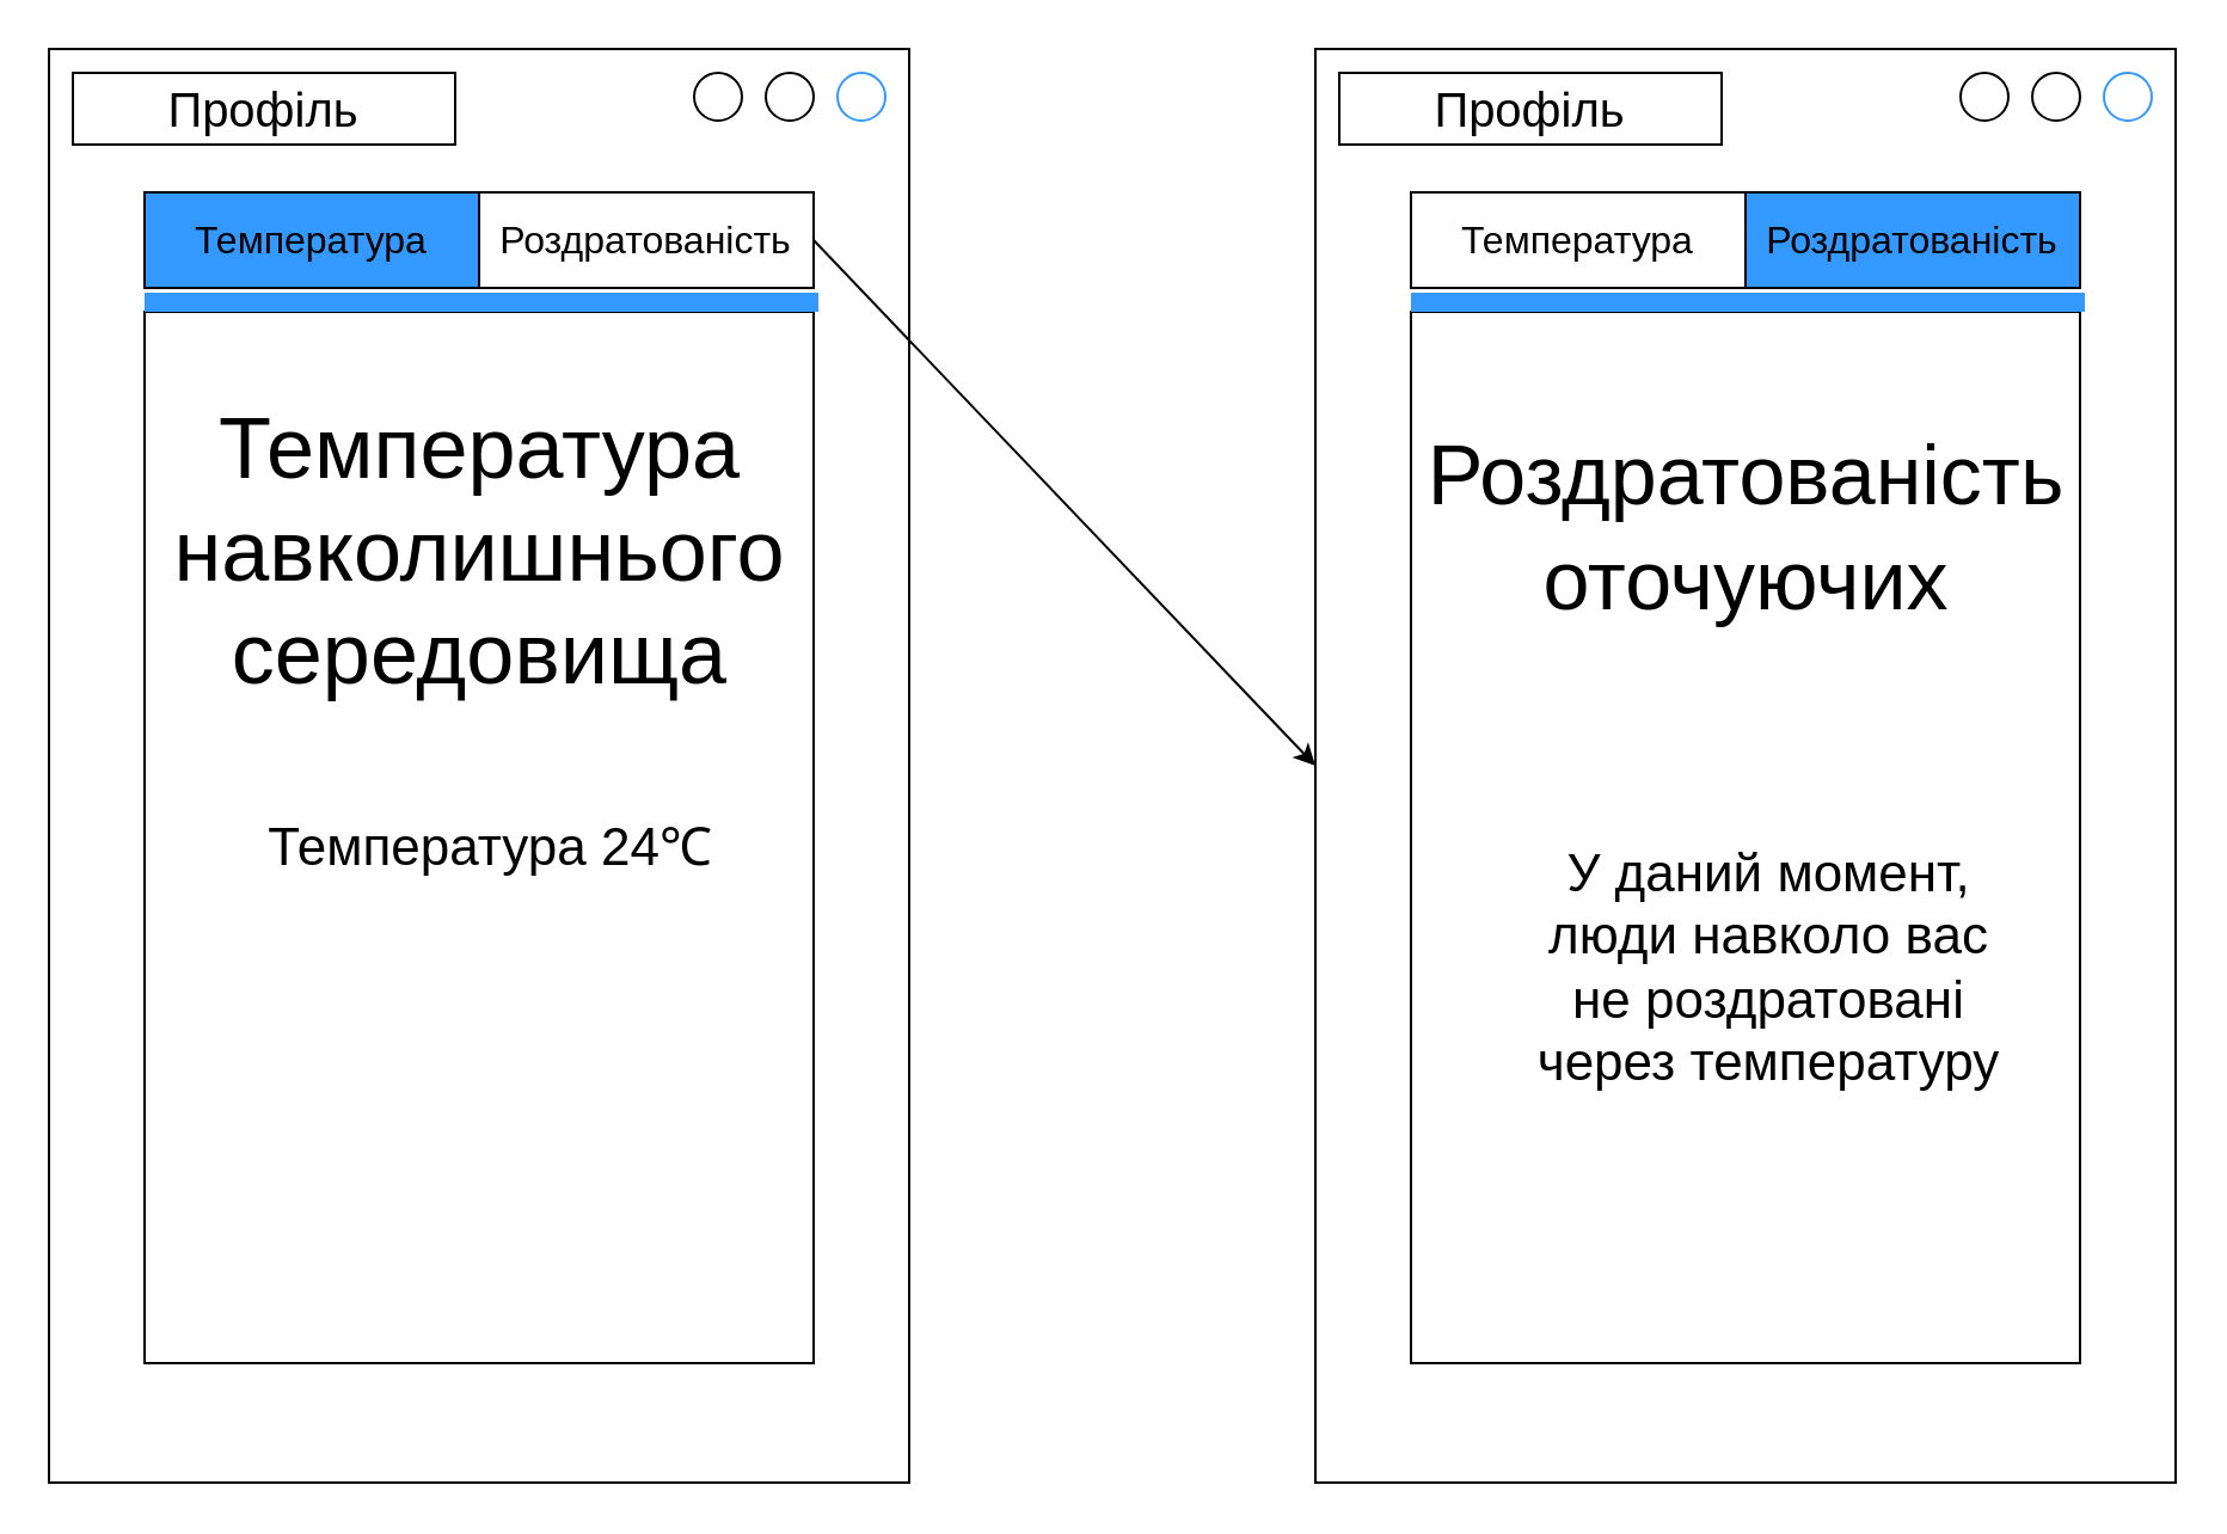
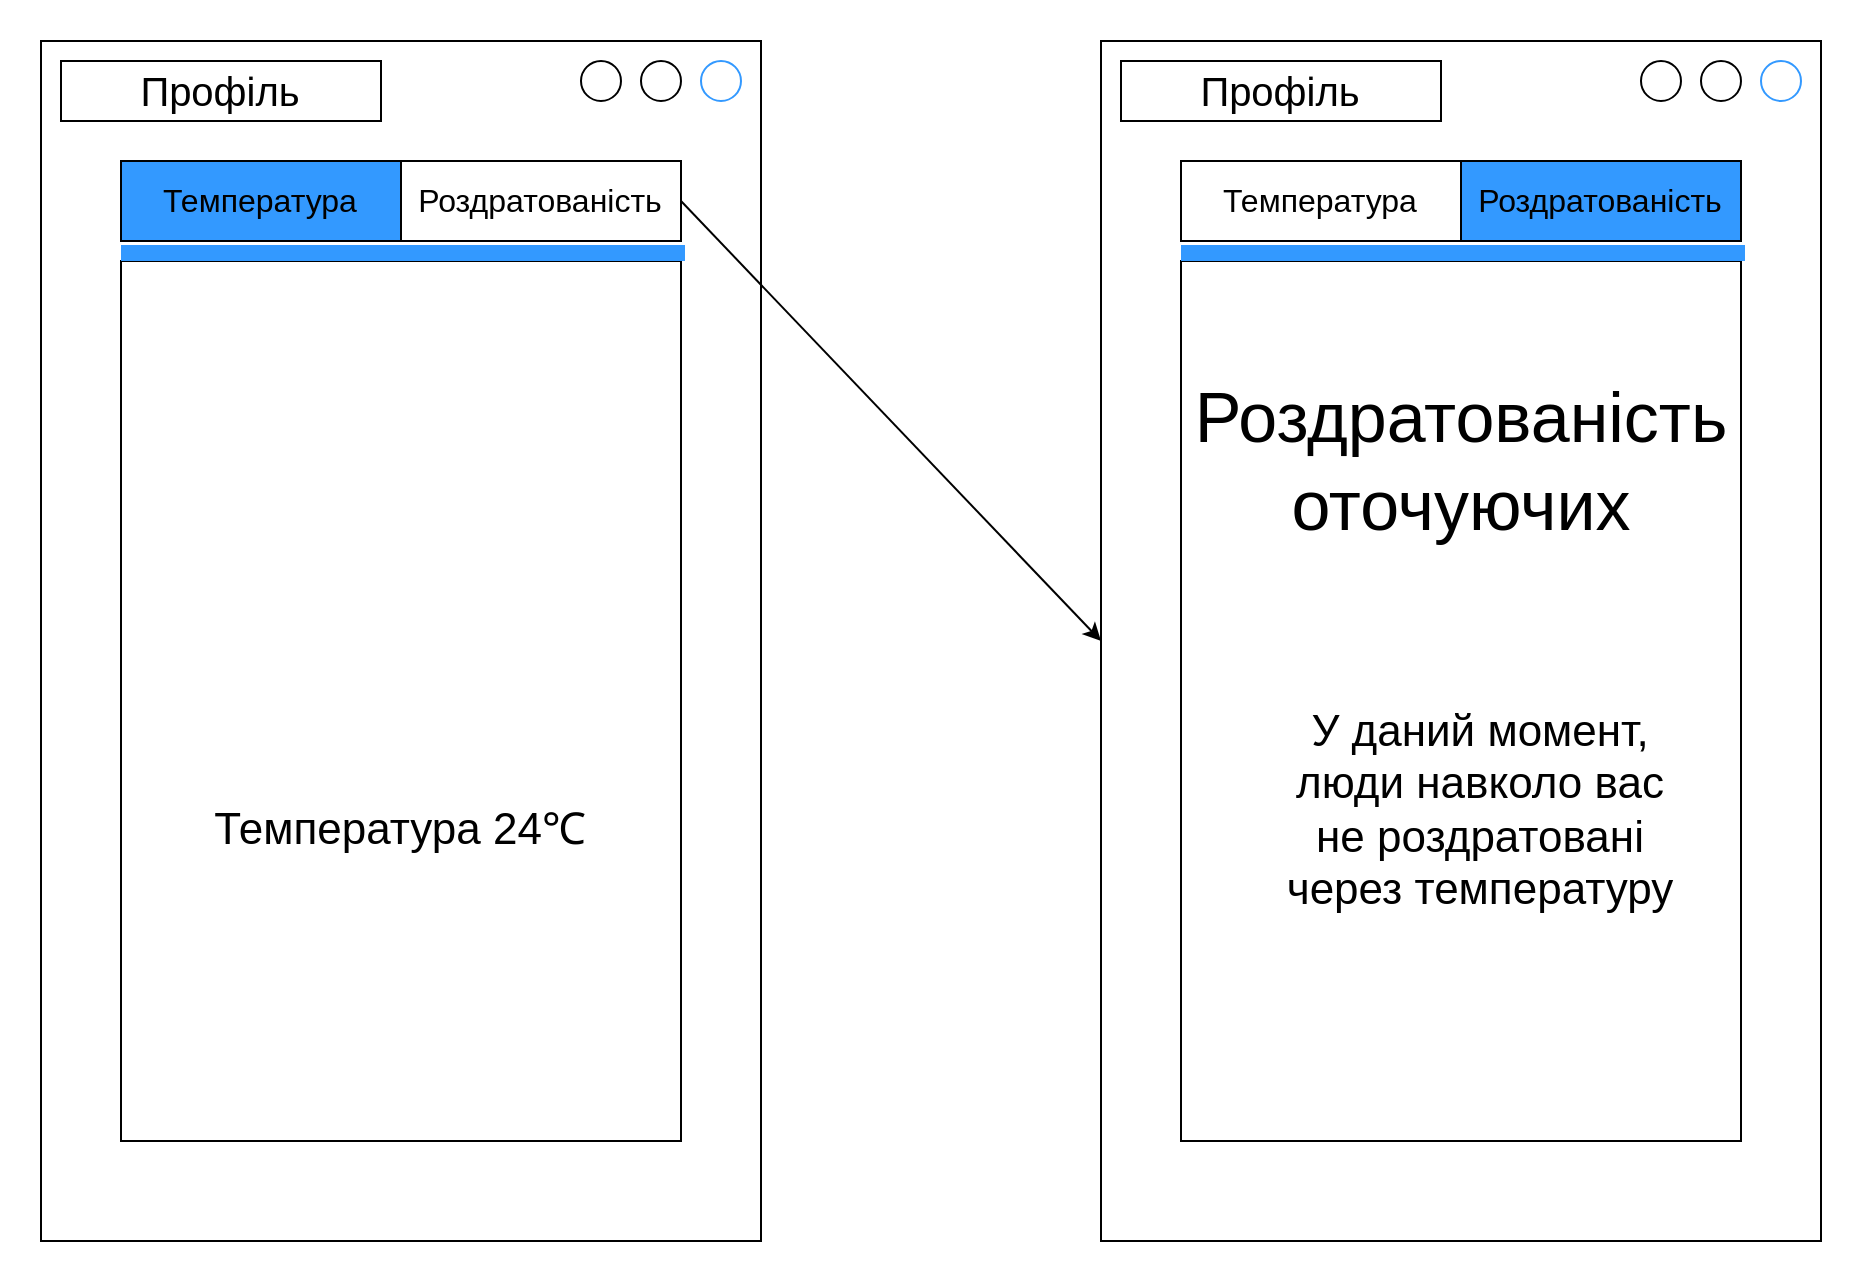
- <mxCell id="4" value="&lt;font style=&quot;font-size: 35px;&quot;&gt;Роздратованість оточуючих&lt;/font&gt;" style="text;html=1;strokeColor=none;fillColor=none;align=center;verticalAlign=middle;whiteSpace=wrap;rounded=0;fontSize=36;" vertex="1" parent="1"><mxGeometry x="597.5" y="140" width="265" height="160" as="geometry" /></mxCell>
+ <mxCell id="4" value="&lt;font style=&quot;font-size: 35px;&quot;&gt;Роздратованість оточуючих&lt;/font&gt;" style="text;html=1;strokeColor=none;fillColor=none;align=center;verticalAlign=middle;whiteSpace=wrap;rounded=0;fontSize=36;" vertex="1" parent="1"><mxGeometry x="597.5" y="150" width="265" height="160" as="geometry" /></mxCell>
- <mxCell id="15" value="Температура навколишнього середовища" style="text;html=1;strokeColor=none;fillColor=none;align=center;verticalAlign=middle;whiteSpace=wrap;rounded=0;fontSize=36;" vertex="1" parent="1"><mxGeometry x="67.5" y="150" width="265" height="160" as="geometry" /></mxCell>
- <mxCell id="16" value="&lt;font style=&quot;font-size: 22px;&quot;&gt;Температура 24&lt;/font&gt;&lt;font style=&quot;font-size: 22px;&quot;&gt;℃&lt;/font&gt;" style="text;html=1;strokeColor=none;fillColor=none;align=center;verticalAlign=middle;whiteSpace=wrap;rounded=0;" vertex="1" parent="1"><mxGeometry x="105" y="340" width="200" height="30" as="geometry" /></mxCell>
+ <mxCell id="16" value="&lt;font style=&quot;font-size: 22px;&quot;&gt;Температура 24&lt;/font&gt;&lt;font style=&quot;font-size: 22px;&quot;&gt;℃&lt;/font&gt;" style="text;html=1;strokeColor=none;fillColor=none;align=center;verticalAlign=middle;whiteSpace=wrap;rounded=0;" vertex="1" parent="1"><mxGeometry x="100" y="400" width="200" height="30" as="geometry" /></mxCell>
